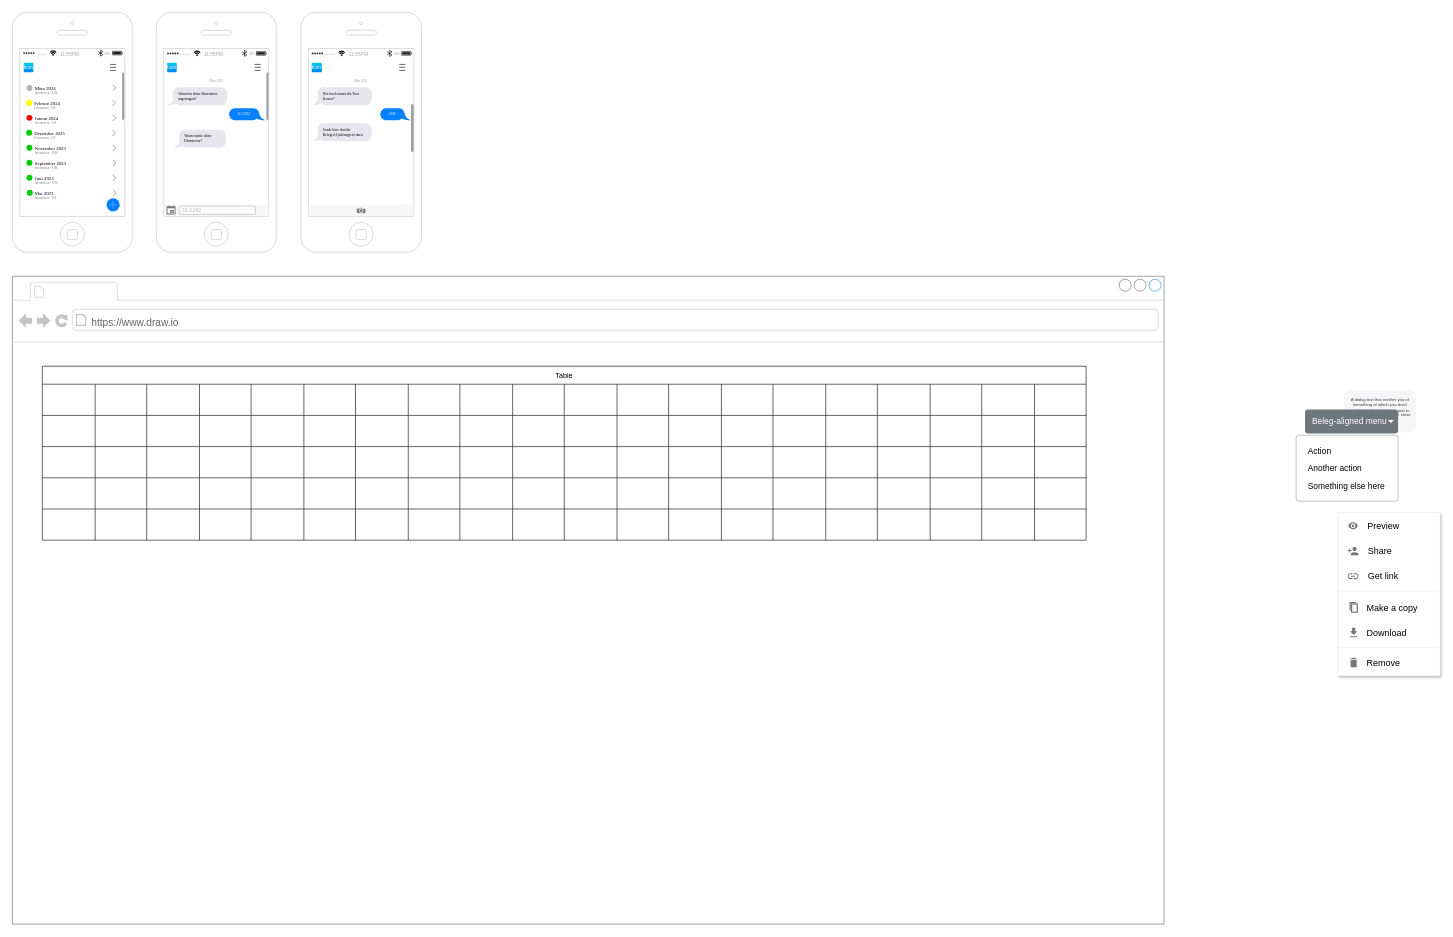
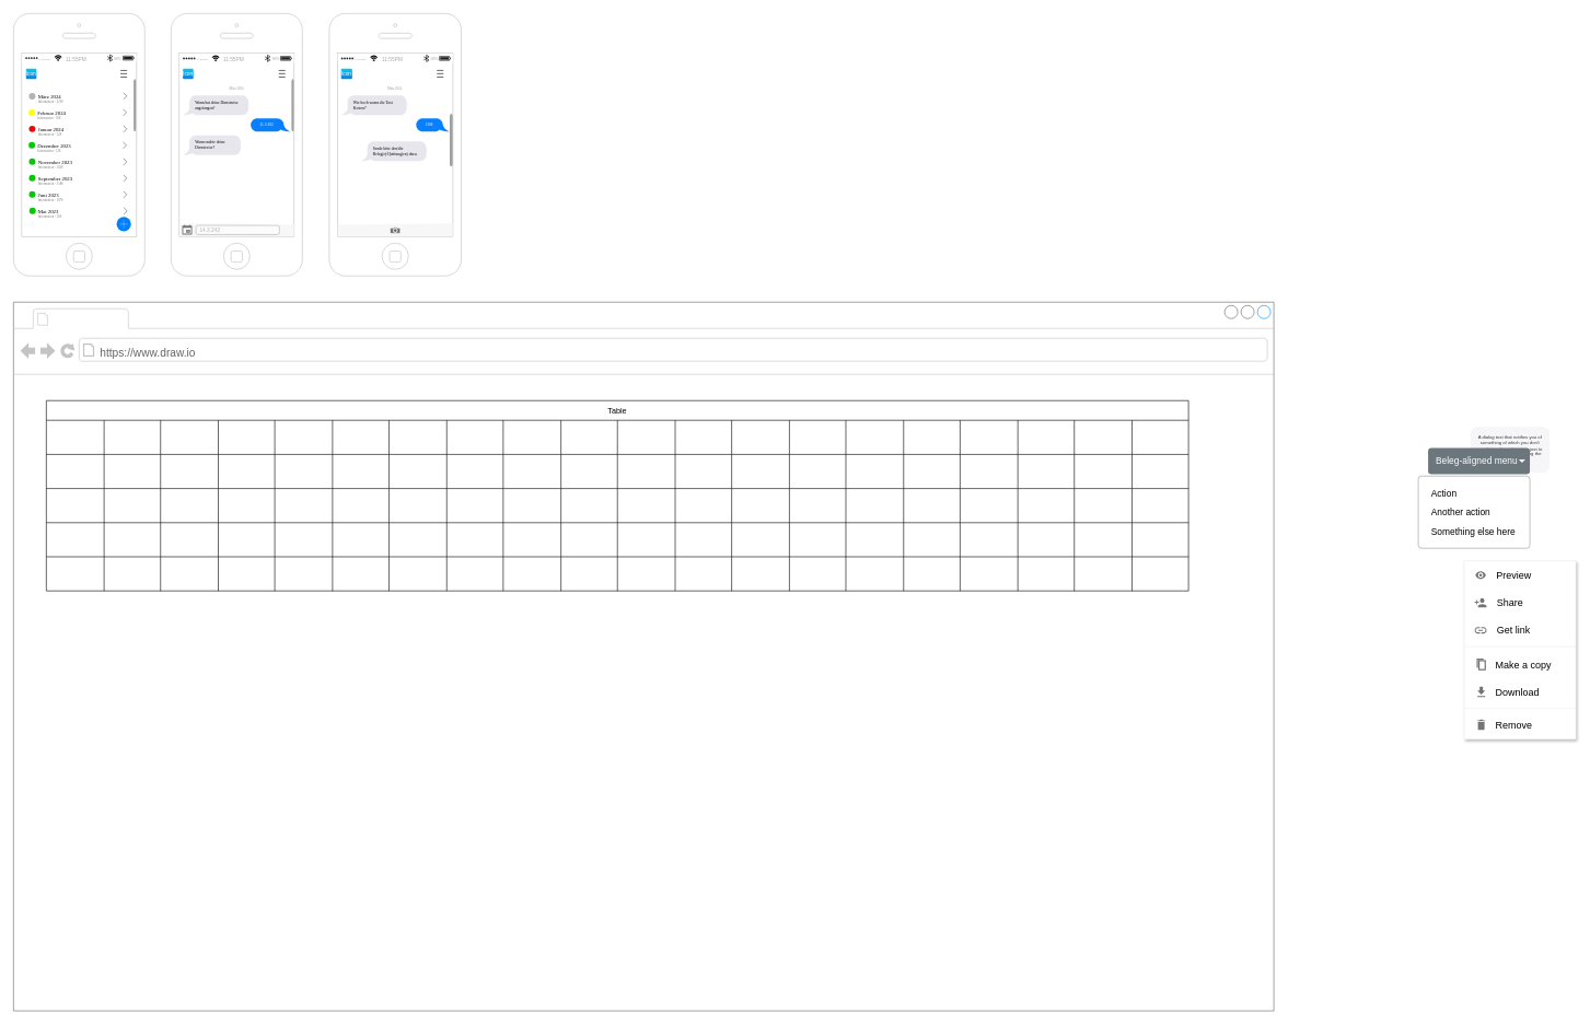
- <mxCell id="90" value="Sende bitte den/die Beleg(e)/Quittung(en) dazu." style="html=1;strokeWidth=1;shadow=0;dashed=0;shape=mxgraph.ios7ui.callout;strokeColor=none;fillColor=#E7E6EC;align=left;verticalAlign=middle;fontSize=6;spacingLeft=17;fontColor=#000000;spacingTop=0;whiteSpace=wrap;resizeWidth=1;sketch=0;hachureGap=4;pointerEvents=0;fontFamily=Verdana;" vertex="1" parent="86"><mxGeometry y="75" width="100" height="30" as="geometry" /></mxCell>
+ <mxCell id="90" value="Sende bitte den/die Beleg(e)/Quittung(en) dazu." style="html=1;strokeWidth=1;shadow=0;dashed=0;shape=mxgraph.ios7ui.callout;strokeColor=none;fillColor=#E7E6EC;align=left;verticalAlign=middle;fontSize=6;spacingLeft=17;fontColor=#000000;spacingTop=0;whiteSpace=wrap;resizeWidth=1;sketch=0;hachureGap=4;pointerEvents=0;fontFamily=Verdana;" vertex="1" parent="86"><mxGeometry x="30" y="85" width="100" height="30" as="geometry" /></mxCell>
- <mxCell id="18" value="Wann endete deine Dienstreise?" style="html=1;strokeWidth=1;shadow=0;dashed=0;shape=mxgraph.ios7ui.callout;strokeColor=none;fillColor=#E7E6EC;align=left;verticalAlign=middle;fontSize=6;spacingLeft=17;fontColor=#000000;spacingTop=0;whiteSpace=wrap;resizeWidth=1;sketch=0;hachureGap=4;pointerEvents=0;fontFamily=Verdana;" vertex="1" parent="14"><mxGeometry x="10" y="86" width="88" height="30" as="geometry" /></mxCell>
+ <mxCell id="18" value="Wann endete deine Dienstreise?" style="html=1;strokeWidth=1;shadow=0;dashed=0;shape=mxgraph.ios7ui.callout;strokeColor=none;fillColor=#E7E6EC;align=left;verticalAlign=middle;fontSize=6;spacingLeft=17;fontColor=#000000;spacingTop=0;whiteSpace=wrap;resizeWidth=1;sketch=0;hachureGap=4;pointerEvents=0;fontFamily=Verdana;" vertex="1" parent="14"><mxGeometry y="76" width="88" height="30" as="geometry" /></mxCell>
- <mxCell id="19" value="A dialog text that notifies you of something of which you don't need to make a decision, just to acknowledge it by hoch the close button." style="shape=rect;rounded=1;strokeColor=none;fillColor=#F6F6F8;gradientColor=none;shadow=0;glass=0;dashed=1;fontFamily=Helvetica;fontSize=7;fontColor=#333333;align=center;html=1;verticalAlign=top;whiteSpace=wrap;spacing=8;spacingTop=0;" vertex="1" parent="1"><mxGeometry x="2240" y="650" width="120" height="70" as="geometry" /></mxCell>
+ <mxCell id="19" value="A dialog text that notifies you of something of which you don't need to make a decision, just to acknowledge it by pressing the close button." style="shape=rect;rounded=1;strokeColor=none;fillColor=#F6F6F8;gradientColor=none;shadow=0;glass=0;dashed=1;fontFamily=Helvetica;fontSize=7;fontColor=#333333;align=center;html=1;verticalAlign=top;whiteSpace=wrap;spacing=8;spacingTop=0;" vertex="1" parent="1"><mxGeometry x="2240" y="650" width="120" height="70" as="geometry" /></mxCell>
